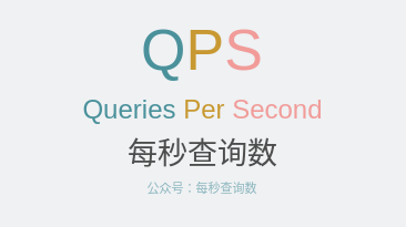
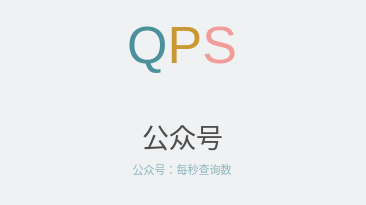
- <mxCell id="3" value="&lt;font style=&quot;background-color: rgb(239, 241, 243); font-size: 24px;&quot;&gt;&lt;font style=&quot;font-size: 24px;&quot; color=&quot;#4a919b&quot;&gt;Queries&amp;nbsp;&lt;/font&gt;&lt;span style=&quot;color: rgb(200, 153, 50);&quot;&gt;Per&amp;nbsp;&lt;/span&gt;&lt;font color=&quot;#f19c99&quot; style=&quot;font-size: 24px;&quot;&gt;Second&lt;/font&gt;&lt;/font&gt;" style="text;html=1;strokeColor=none;fillColor=none;align=center;verticalAlign=middle;whiteSpace=wrap;rounded=0;" parent="1" vertex="1"><mxGeometry x="52.5" y="87" width="259" height="24" as="geometry" /></mxCell>
- <mxCell id="4" value="&lt;font&gt;&lt;font color=&quot;#4d4d4d&quot; style=&quot;font-size: 27px;&quot;&gt;每秒查询数&lt;/font&gt;&lt;br&gt;&lt;/font&gt;" style="text;html=1;strokeColor=none;fillColor=none;align=center;verticalAlign=middle;whiteSpace=wrap;rounded=0;" parent="1" vertex="1"><mxGeometry x="82.63" y="129" width="198.75" height="20" as="geometry" /></mxCell>
+ <mxCell id="4" value="&lt;font&gt;&lt;font color=&quot;#4d4d4d&quot; style=&quot;font-size: 27px;&quot;&gt;公众号&lt;/font&gt;&lt;br&gt;&lt;/font&gt;" style="text;html=1;strokeColor=none;fillColor=none;align=center;verticalAlign=middle;whiteSpace=wrap;rounded=0;" parent="1" vertex="1"><mxGeometry x="82.63" y="129" width="198.75" height="20" as="geometry" /></mxCell>
